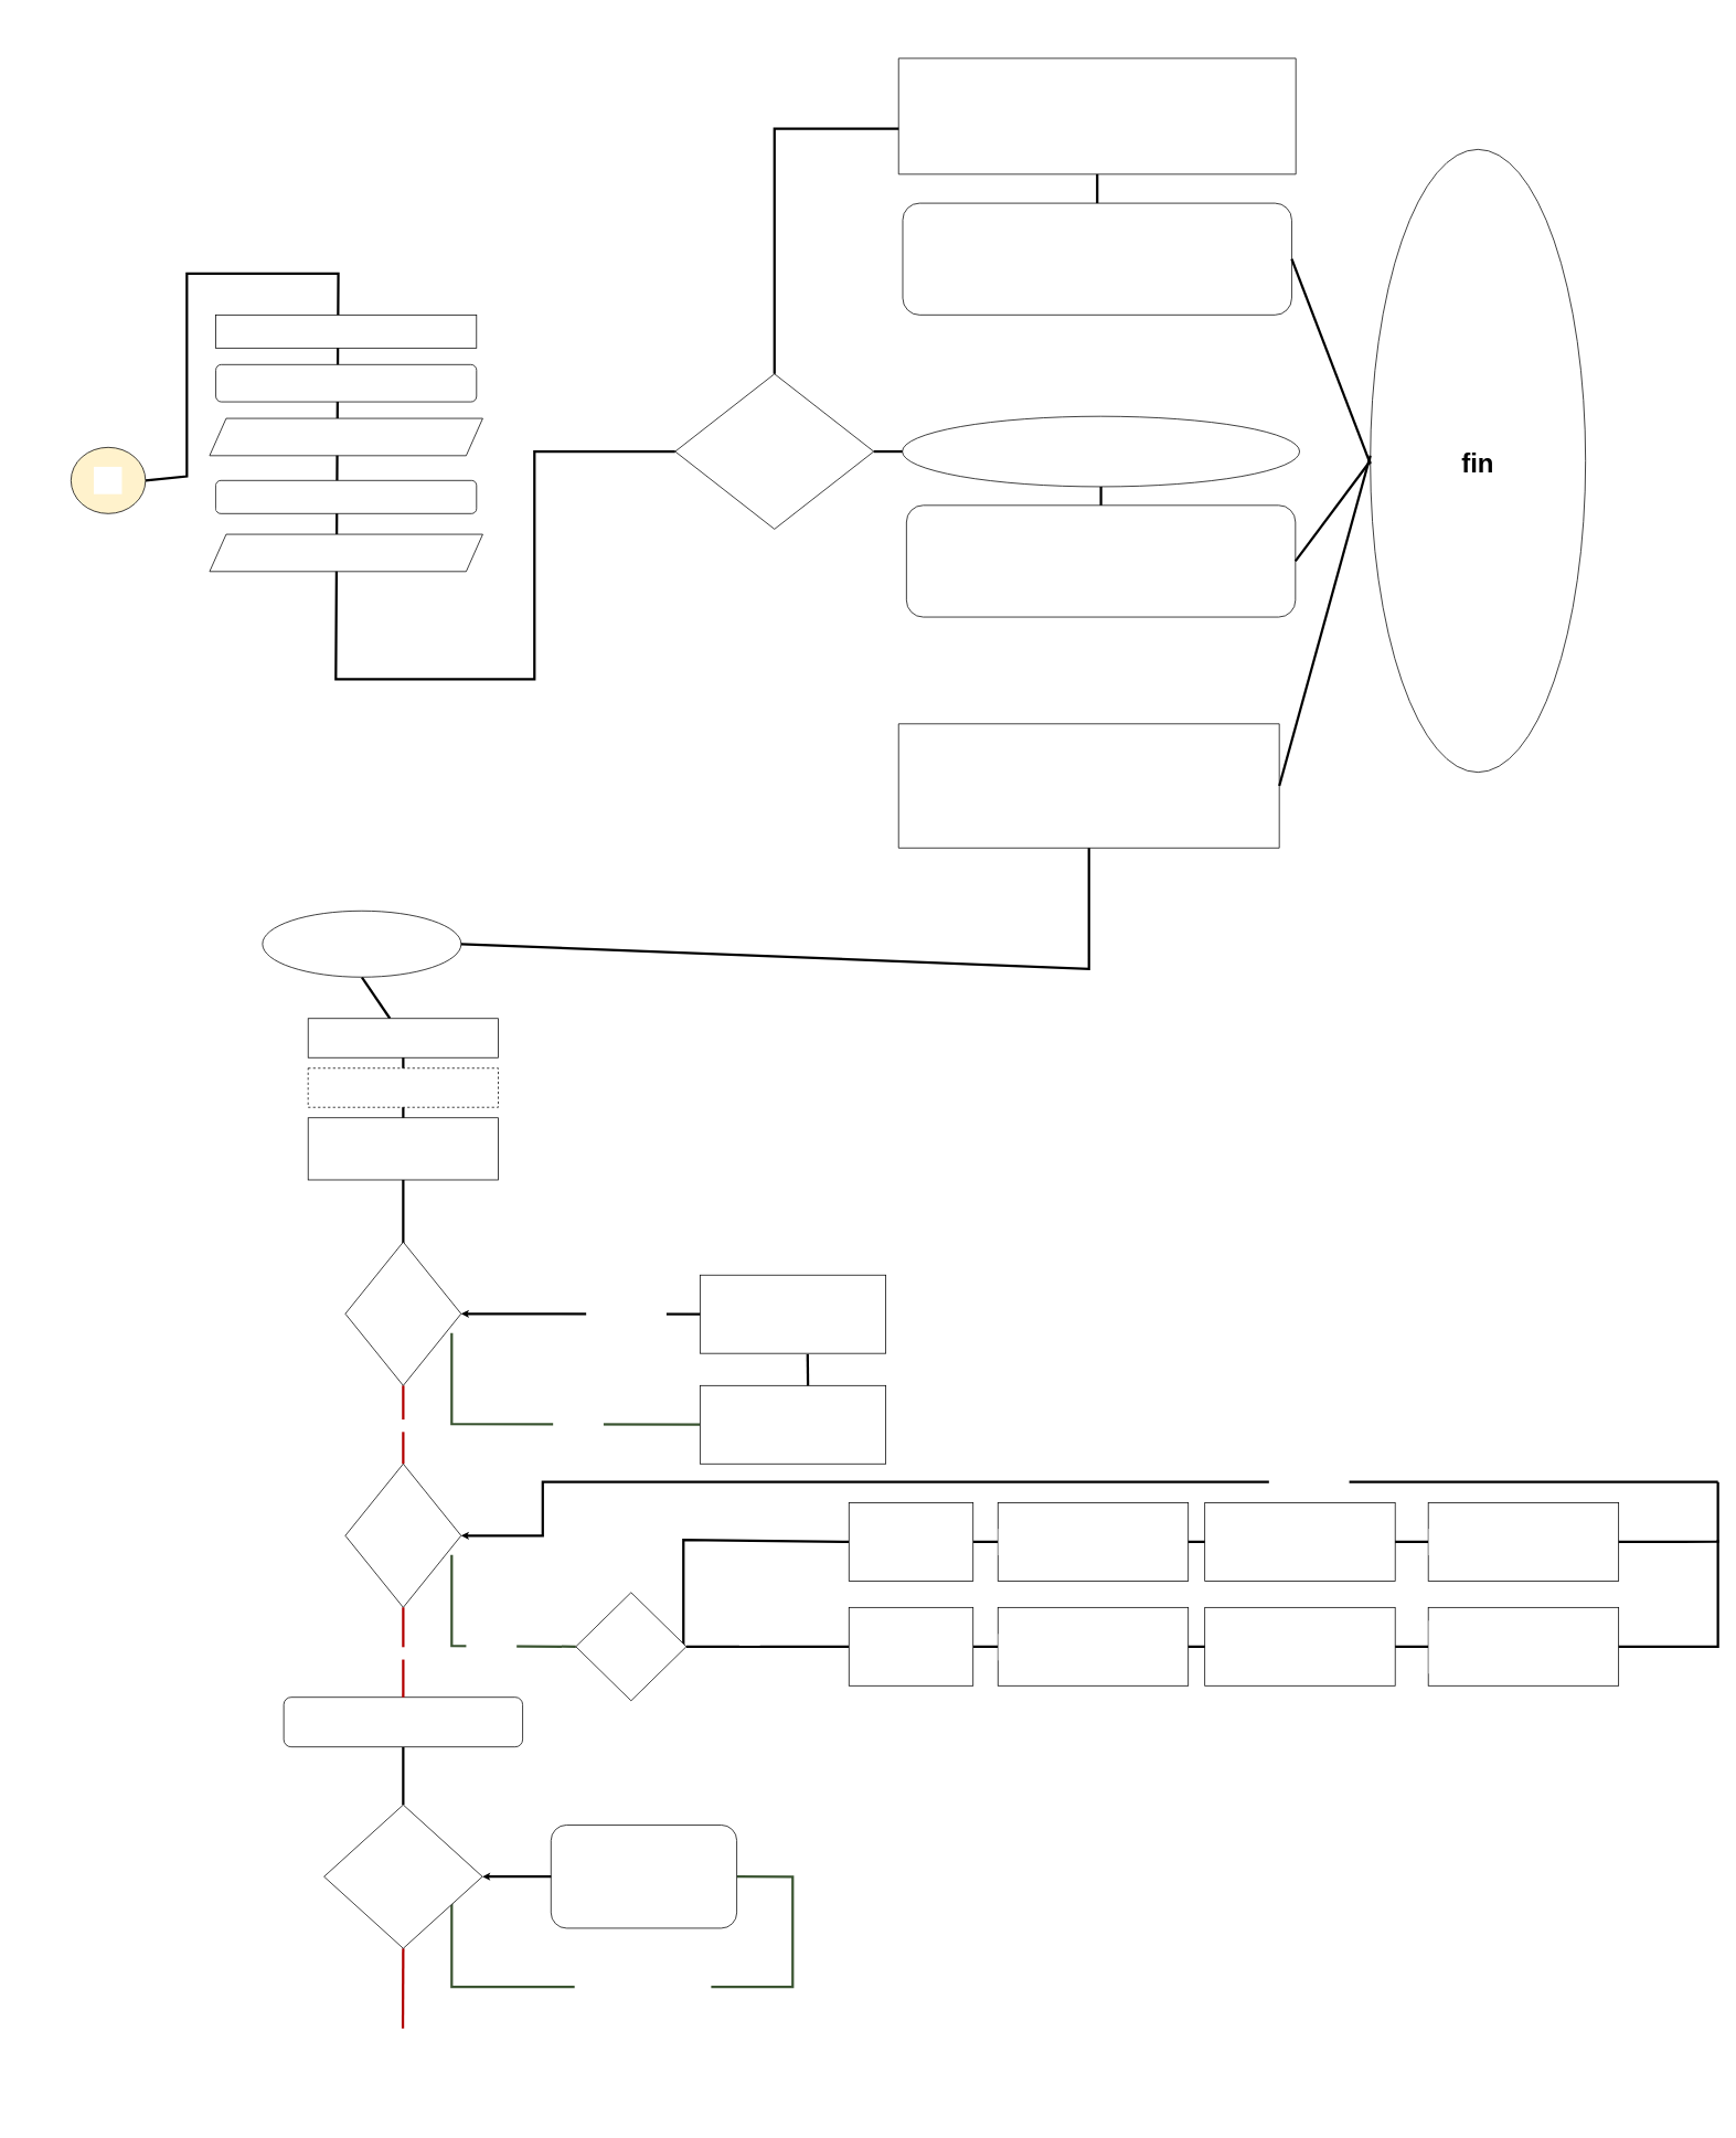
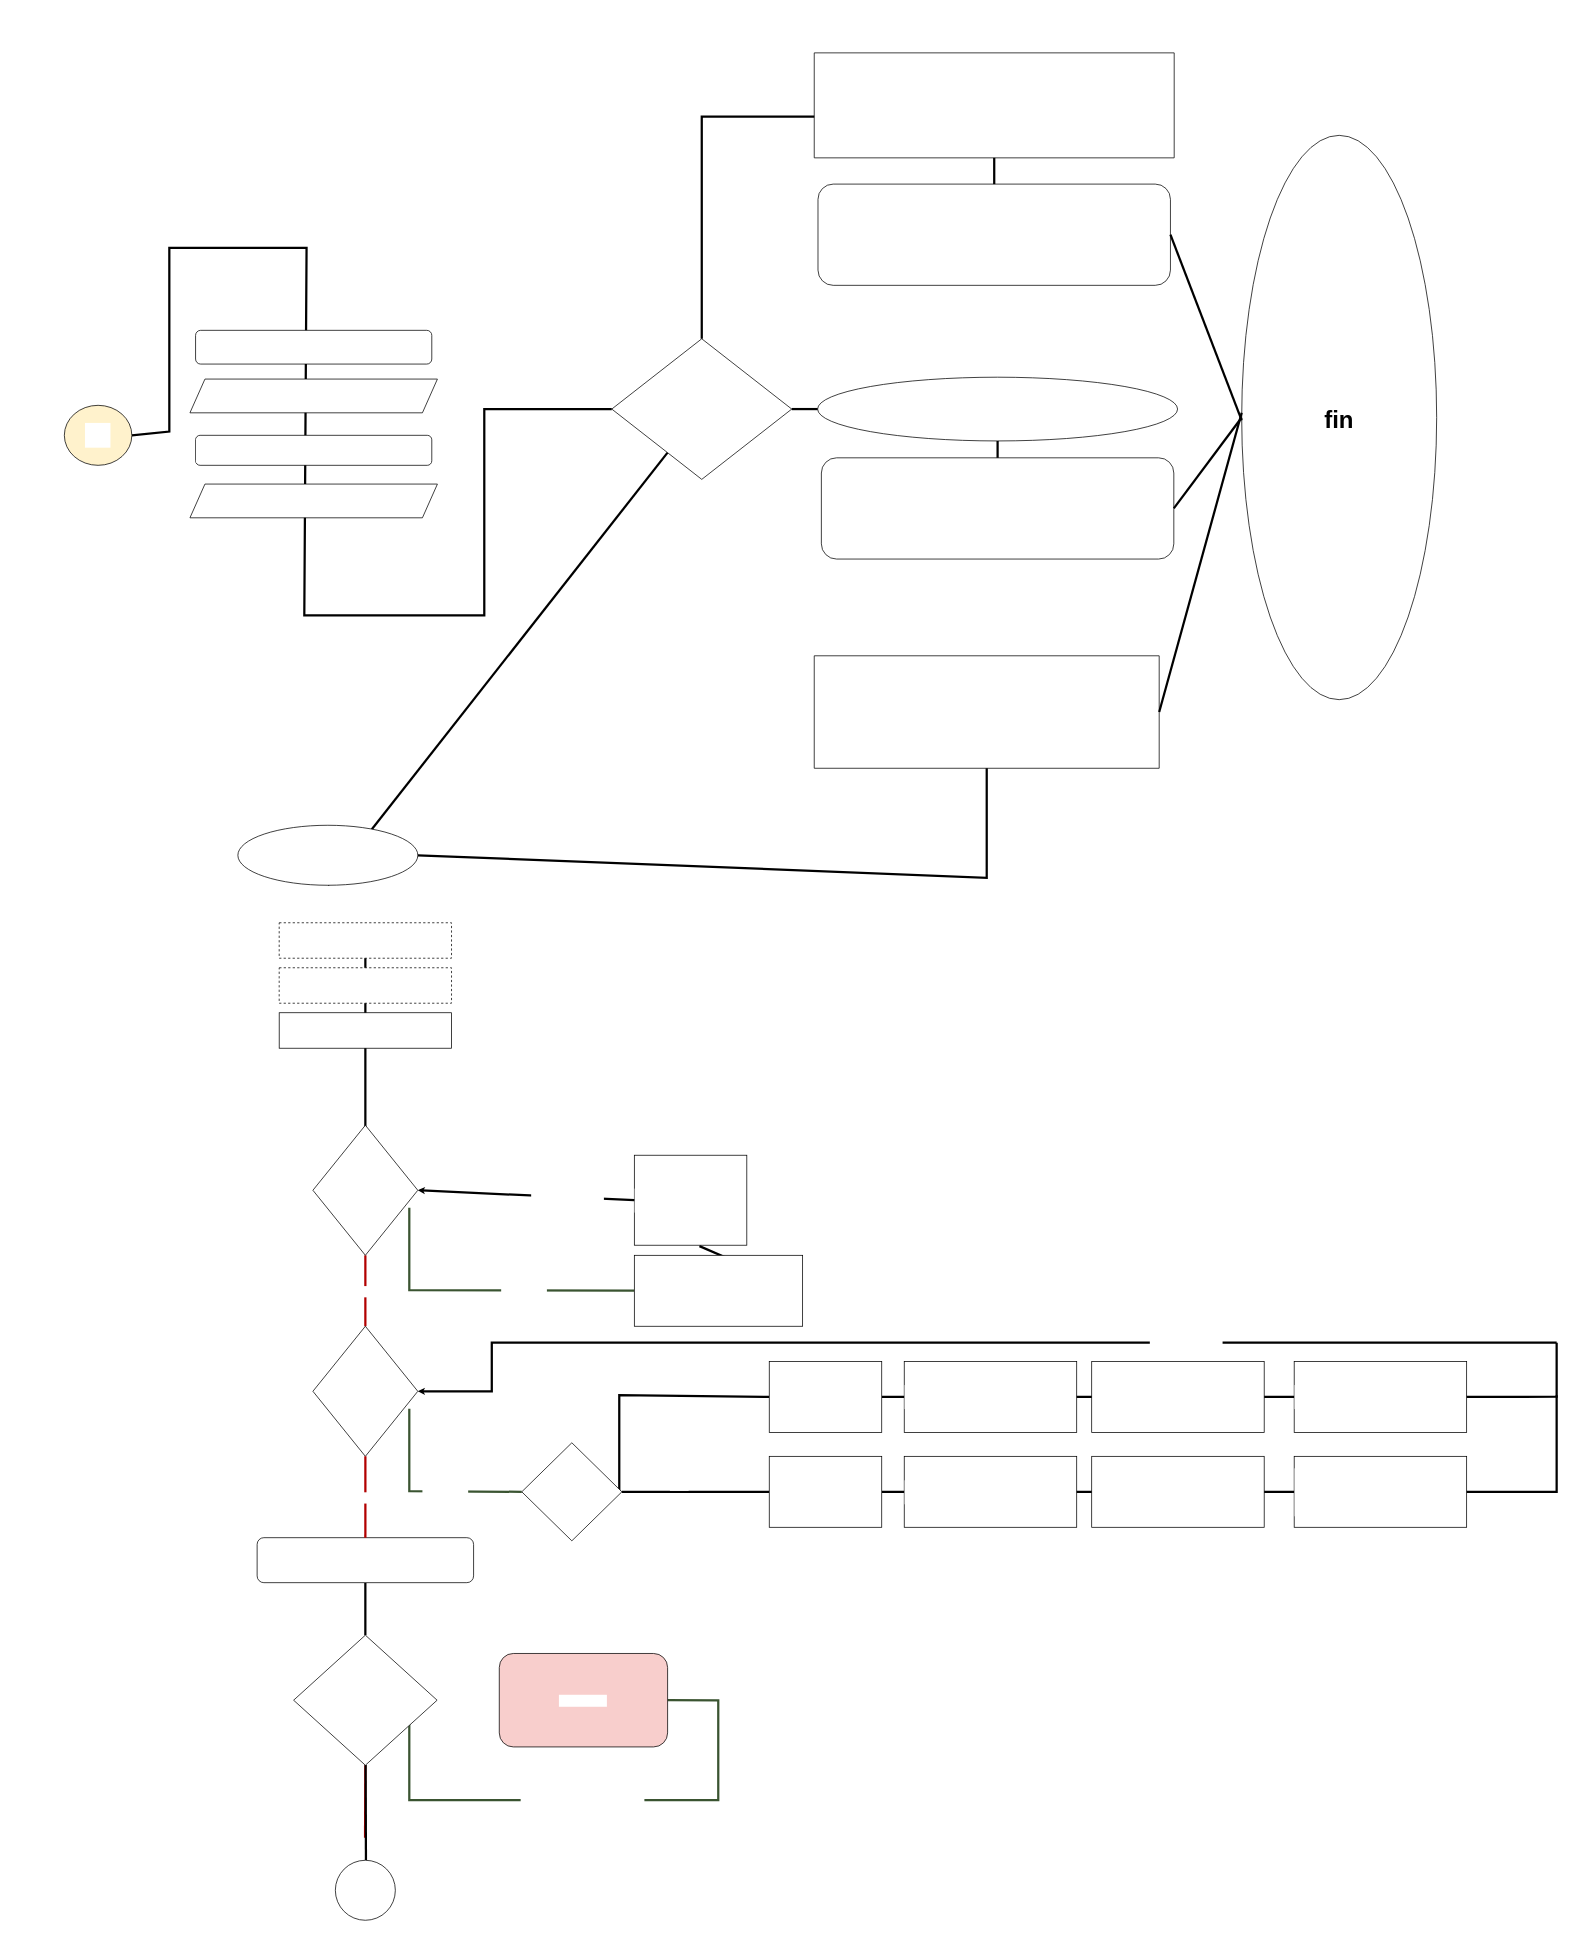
- <mxCell id="18" value="&lt;div style=&quot;line-height: 16px; font-size: 13px;&quot;&gt;&lt;span style=&quot;font-size: 13px;&quot;&gt;float&lt;/span&gt; precio, cantidadEntregada&lt;/div&gt;" style="rounded=0;whiteSpace=wrap;html=1;fontFamily=Helvetica;fontStyle=1;fontColor=#FFFFFF;labelBackgroundColor=default;fontSize=13;" vertex="1" parent="4"><mxGeometry x="175" y="310" width="315" height="40" as="geometry" /></mxCell>
- <mxCell id="2" style="edgeStyle=none;html=1;exitX=0.5;exitY=1;exitDx=0;exitDy=0;strokeWidth=3;endArrow=none;endFill=0;fontFamily=Helvetica;fontStyle=0;fontColor=#FFFFFF;fontSize=13;startArrow=none;labelBackgroundColor=default;" edge="1" parent="1" target="30" source="29"><mxGeometry relative="1" as="geometry"><mxPoint x="486.408" y="1290" as="sourcePoint" /></mxGeometry></mxCell>
+ <mxCell id="2" style="edgeStyle=none;html=1;exitX=0.5;exitY=1;exitDx=0;exitDy=0;strokeWidth=3;endArrow=none;endFill=0;fontFamily=Helvetica;fontStyle=0;fontColor=#FFFFFF;fontSize=13;startArrow=none;labelBackgroundColor=default;" edge="1" parent="1" target="6" source="29"><mxGeometry relative="1" as="geometry"><mxPoint x="486.408" y="1290" as="sourcePoint" /></mxGeometry></mxCell>
- <mxCell id="30" value="&lt;div style=&quot;line-height: 16px; font-size: 13px;&quot;&gt;&lt;div style=&quot;font-size: 12px; line-height: 16px;&quot;&gt;&lt;span style=&quot;&quot;&gt;float&lt;/span&gt; vuelto &lt;span style=&quot;&quot;&gt;=&lt;/span&gt; &lt;span style=&quot;&quot;&gt;cantidadEntregada&lt;/span&gt; &lt;span style=&quot;&quot;&gt;-&lt;/span&gt; &lt;span style=&quot;&quot;&gt;precio&lt;/span&gt;&lt;/div&gt;&lt;/div&gt;" style="rounded=0;whiteSpace=wrap;html=1;fontColor=#FFFFFF;labelBackgroundColor=default;fontFamily=Helvetica;fontStyle=0;fontSize=13;" vertex="1" parent="1"><mxGeometry x="371.51" y="1229.997" width="229.796" height="47.308" as="geometry" /></mxCell>
+ <mxCell id="30" value="&lt;div style=&quot;line-height: 16px; font-size: 13px;&quot;&gt;&lt;div style=&quot;font-size: 12px; line-height: 16px;&quot;&gt;&lt;span style=&quot;&quot;&gt;float&lt;/span&gt; vuelto &lt;span style=&quot;&quot;&gt;=&lt;/span&gt; &lt;span style=&quot;&quot;&gt;cantidadEntregada&lt;/span&gt; &lt;span style=&quot;&quot;&gt;-&lt;/span&gt; &lt;span style=&quot;&quot;&gt;precio&lt;/span&gt;&lt;/div&gt;&lt;/div&gt;" style="rounded=0;whiteSpace=wrap;html=1;fontColor=#FFFFFF;labelBackgroundColor=default;fontFamily=Helvetica;fontStyle=0;fontSize=13;dashed=1;" vertex="1" parent="1"><mxGeometry x="371.51" y="1229.997" width="229.796" height="47.308" as="geometry" /></mxCell>
- <mxCell id="42" value="&lt;div style=&quot;line-height: 16px; font-size: 13px;&quot;&gt;&lt;div style=&quot;font-size: 12px; line-height: 16px;&quot;&gt;&lt;div style=&quot;line-height: 16px;&quot;&gt;&lt;div style=&quot;line-height: 16px;&quot;&gt;&lt;span style=&quot;&quot;&gt;int&lt;/span&gt; cantidadMonedas[&lt;span style=&quot;&quot;&gt;5&lt;/span&gt;] &lt;span style=&quot;&quot;&gt;=&lt;/span&gt; {&lt;span style=&quot;&quot;&gt;0&lt;/span&gt;}&lt;/div&gt;&lt;/div&gt;&lt;/div&gt;&lt;/div&gt;" style="rounded=0;whiteSpace=wrap;html=1;fontColor=#FFFFFF;labelBackgroundColor=default;fontFamily=Helvetica;fontStyle=0;fontSize=13;" vertex="1" parent="1"><mxGeometry x="371.51" y="1349.997" width="229.796" height="75" as="geometry" /></mxCell>
+ <mxCell id="42" value="&lt;div style=&quot;line-height: 16px; font-size: 13px;&quot;&gt;&lt;div style=&quot;font-size: 12px; line-height: 16px;&quot;&gt;&lt;div style=&quot;line-height: 16px;&quot;&gt;&lt;div style=&quot;line-height: 16px;&quot;&gt;&lt;span style=&quot;&quot;&gt;int&lt;/span&gt; cantidadMonedas[&lt;span style=&quot;&quot;&gt;5&lt;/span&gt;] &lt;span style=&quot;&quot;&gt;=&lt;/span&gt; {&lt;span style=&quot;&quot;&gt;0&lt;/span&gt;}&lt;/div&gt;&lt;/div&gt;&lt;/div&gt;&lt;/div&gt;" style="rounded=0;whiteSpace=wrap;html=1;fontColor=#FFFFFF;labelBackgroundColor=default;fontFamily=Helvetica;fontStyle=0;fontSize=13;" vertex="1" parent="1"><mxGeometry x="371.51" y="1349.997" width="229.796" height="47.308" as="geometry" /></mxCell>
- <mxCell id="35" value="&lt;div style=&quot;font-size: 12px; line-height: 16px;&quot;&gt;&lt;div style=&quot;line-height: 16px;&quot;&gt;vuelto &lt;span style=&quot;&quot;&gt;=&lt;/span&gt; &lt;span style=&quot;&quot;&gt;fmod&lt;/span&gt;(vuelto, monedas[i])&lt;/div&gt;&lt;/div&gt;" style="whiteSpace=wrap;html=1;fontFamily=Helvetica;fontStyle=0;fontColor=#FFFFFF;fontSize=13;labelBackgroundColor=default;" vertex="1" parent="1"><mxGeometry x="845.083" y="1540" width="224.437" height="94.615" as="geometry" /></mxCell>
+ <mxCell id="35" value="&lt;div style=&quot;font-size: 12px; line-height: 16px;&quot;&gt;&lt;div style=&quot;line-height: 16px;&quot;&gt;vuelto &lt;span style=&quot;&quot;&gt;=&lt;/span&gt; &lt;span style=&quot;&quot;&gt;fmod&lt;/span&gt;(vuelto, monedas[i])&lt;/div&gt;&lt;/div&gt;" style="whiteSpace=wrap;html=1;fontFamily=Helvetica;fontStyle=0;fontColor=#FFFFFF;fontSize=13;labelBackgroundColor=default;" vertex="1" parent="1"><mxGeometry x="845.083" y="1540" width="150" height="120" as="geometry" /></mxCell>
- <mxCell id="77" style="edgeStyle=none;html=1;exitX=0;exitY=0.5;exitDx=0;exitDy=0;strokeWidth=3;fontSize=13;endArrow=classic;endFill=1;entryX=1;entryY=0.5;entryDx=0;entryDy=0;rounded=0;endSize=0;fontFamily=Helvetica;fontStyle=0;fontColor=#FFFFFF;labelBackgroundColor=default;" edge="1" parent="1" source="73" target="76"><mxGeometry relative="1" as="geometry"><mxPoint x="2390.911" y="1694.038" as="targetPoint" /><Array as="points" /></mxGeometry></mxCell>
- <mxCell id="73" value="&lt;div style=&quot;font-size: 12px; line-height: 16px;&quot;&gt;&lt;div style=&quot;line-height: 16px;&quot;&gt;&lt;div style=&quot;line-height: 16px;&quot;&gt;&lt;span style=&quot;&quot;&gt;&amp;gt;&amp;gt;&amp;gt; + Texto&lt;/span&gt;&lt;/div&gt;&lt;/div&gt;&lt;/div&gt;" style="whiteSpace=wrap;html=1;fontFamily=Helvetica;fontStyle=0;fontColor=#FFFFFF;fontSize=13;labelBackgroundColor=default;labelBorderColor=none;rounded=1;" vertex="1" parent="1"><mxGeometry x="665" y="2204.42" width="224.44" height="124.62" as="geometry" /></mxCell>
+ <mxCell id="73" value="&lt;div style=&quot;font-size: 12px; line-height: 16px;&quot;&gt;&lt;div style=&quot;line-height: 16px;&quot;&gt;&lt;div style=&quot;line-height: 16px;&quot;&gt;&lt;span style=&quot;&quot;&gt;&amp;gt;&amp;gt;&amp;gt; + Texto&lt;/span&gt;&lt;/div&gt;&lt;/div&gt;&lt;/div&gt;" style="whiteSpace=wrap;html=1;fontFamily=Helvetica;fontStyle=0;fontColor=#FFFFFF;fontSize=13;labelBackgroundColor=default;labelBorderColor=none;rounded=1;fillColor=#f8cecc;" vertex="1" parent="1"><mxGeometry x="665" y="2204.42" width="224.44" height="124.62" as="geometry" /></mxCell>
+ <mxCell id="75" value="" style="edgeStyle=none;rounded=0;html=1;labelBackgroundColor=default;strokeWidth=3;fontFamily=Helvetica;fontSize=25;fontColor=#FFFFFF;endArrow=none;endFill=0;fontStyle=0" edge="1" parent="1" source="76" target="78"><mxGeometry relative="1" as="geometry" /></mxCell>
+ <mxCell id="78" value="&lt;span&gt;&lt;font style=&quot;font-size: 22px;&quot;&gt;END&lt;/font&gt;&lt;/span&gt;" style="ellipse;whiteSpace=wrap;html=1;fontSize=13;fontColor=#FFFFFF;fontStyle=0;labelBackgroundColor=default;fontFamily=Helvetica;" vertex="1" parent="1"><mxGeometry x="446.405" y="2480.19" width="80" height="80" as="geometry" /></mxCell>
